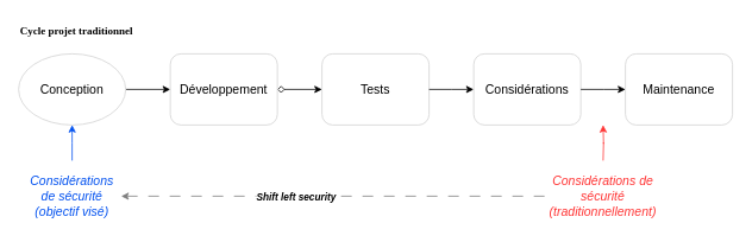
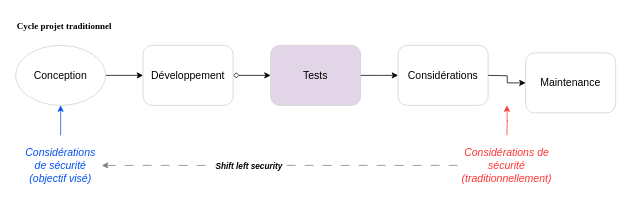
- <mxCell id="3" value="&lt;font style=&quot;font-size: 14px;&quot;&gt;Tests&lt;/font&gt;" style="rounded=1;whiteSpace=wrap;html=1;strokeColor=#D1D1D1;" parent="1" vertex="1"><mxGeometry x="360" y="60" width="120" height="80" as="geometry" /></mxCell>
+ <mxCell id="3" value="&lt;font style=&quot;font-size: 14px;&quot;&gt;Tests&lt;/font&gt;" style="rounded=1;whiteSpace=wrap;html=1;strokeColor=#D1D1D1;fillColor=#e1d5e7;" parent="1" vertex="1"><mxGeometry x="360" y="60" width="120" height="80" as="geometry" /></mxCell>
- <mxCell id="13" value="&lt;font style=&quot;font-size: 14px;&quot;&gt;Maintenance&lt;/font&gt;" style="rounded=1;whiteSpace=wrap;html=1;strokeColor=#D1D1D1;" parent="1" vertex="1"><mxGeometry x="700" y="60" width="120" height="80" as="geometry" /></mxCell>
+ <mxCell id="13" value="&lt;font style=&quot;font-size: 14px;&quot;&gt;Maintenance&lt;/font&gt;" style="rounded=1;whiteSpace=wrap;html=1;strokeColor=#D1D1D1;" parent="1" vertex="1"><mxGeometry x="700" y="70" width="120" height="80" as="geometry" /></mxCell>
